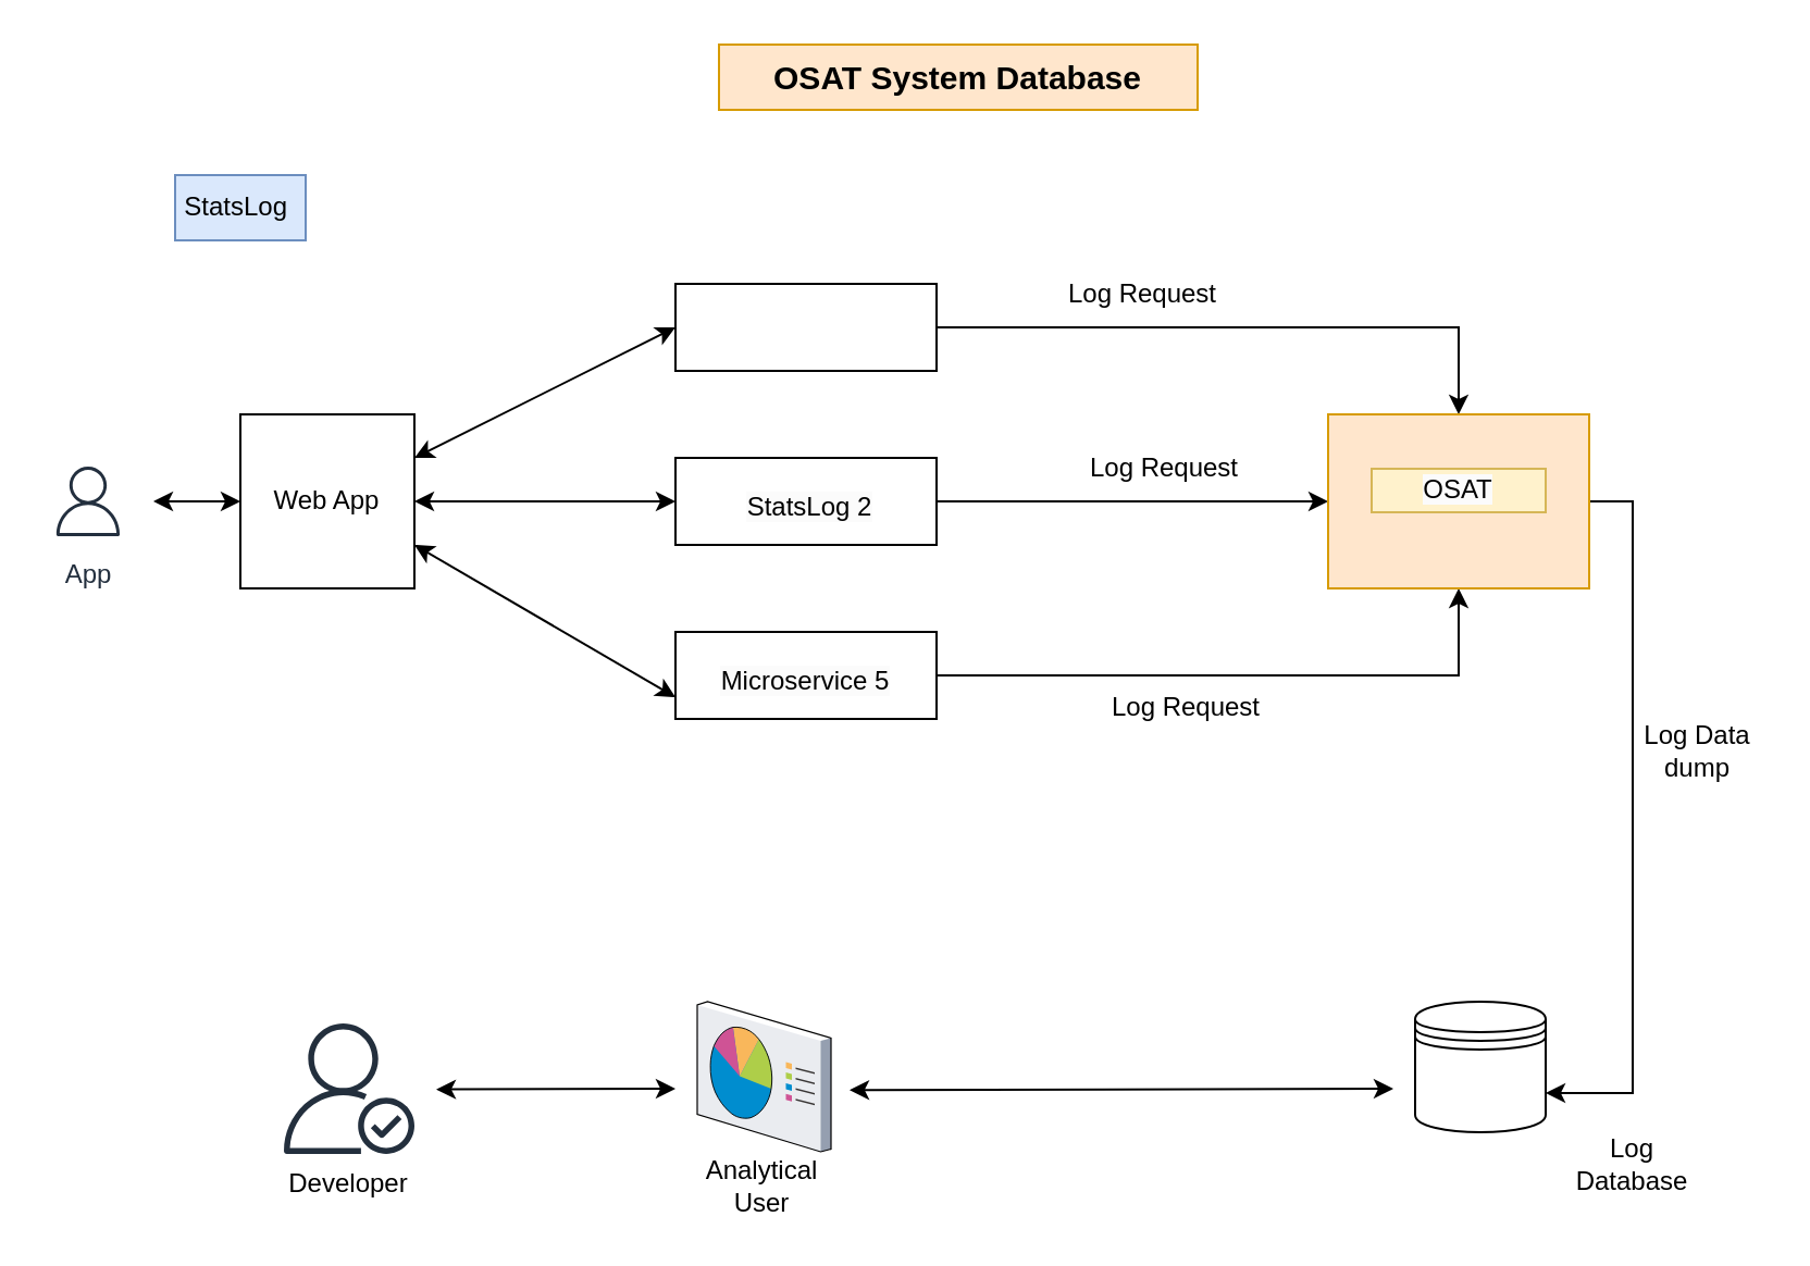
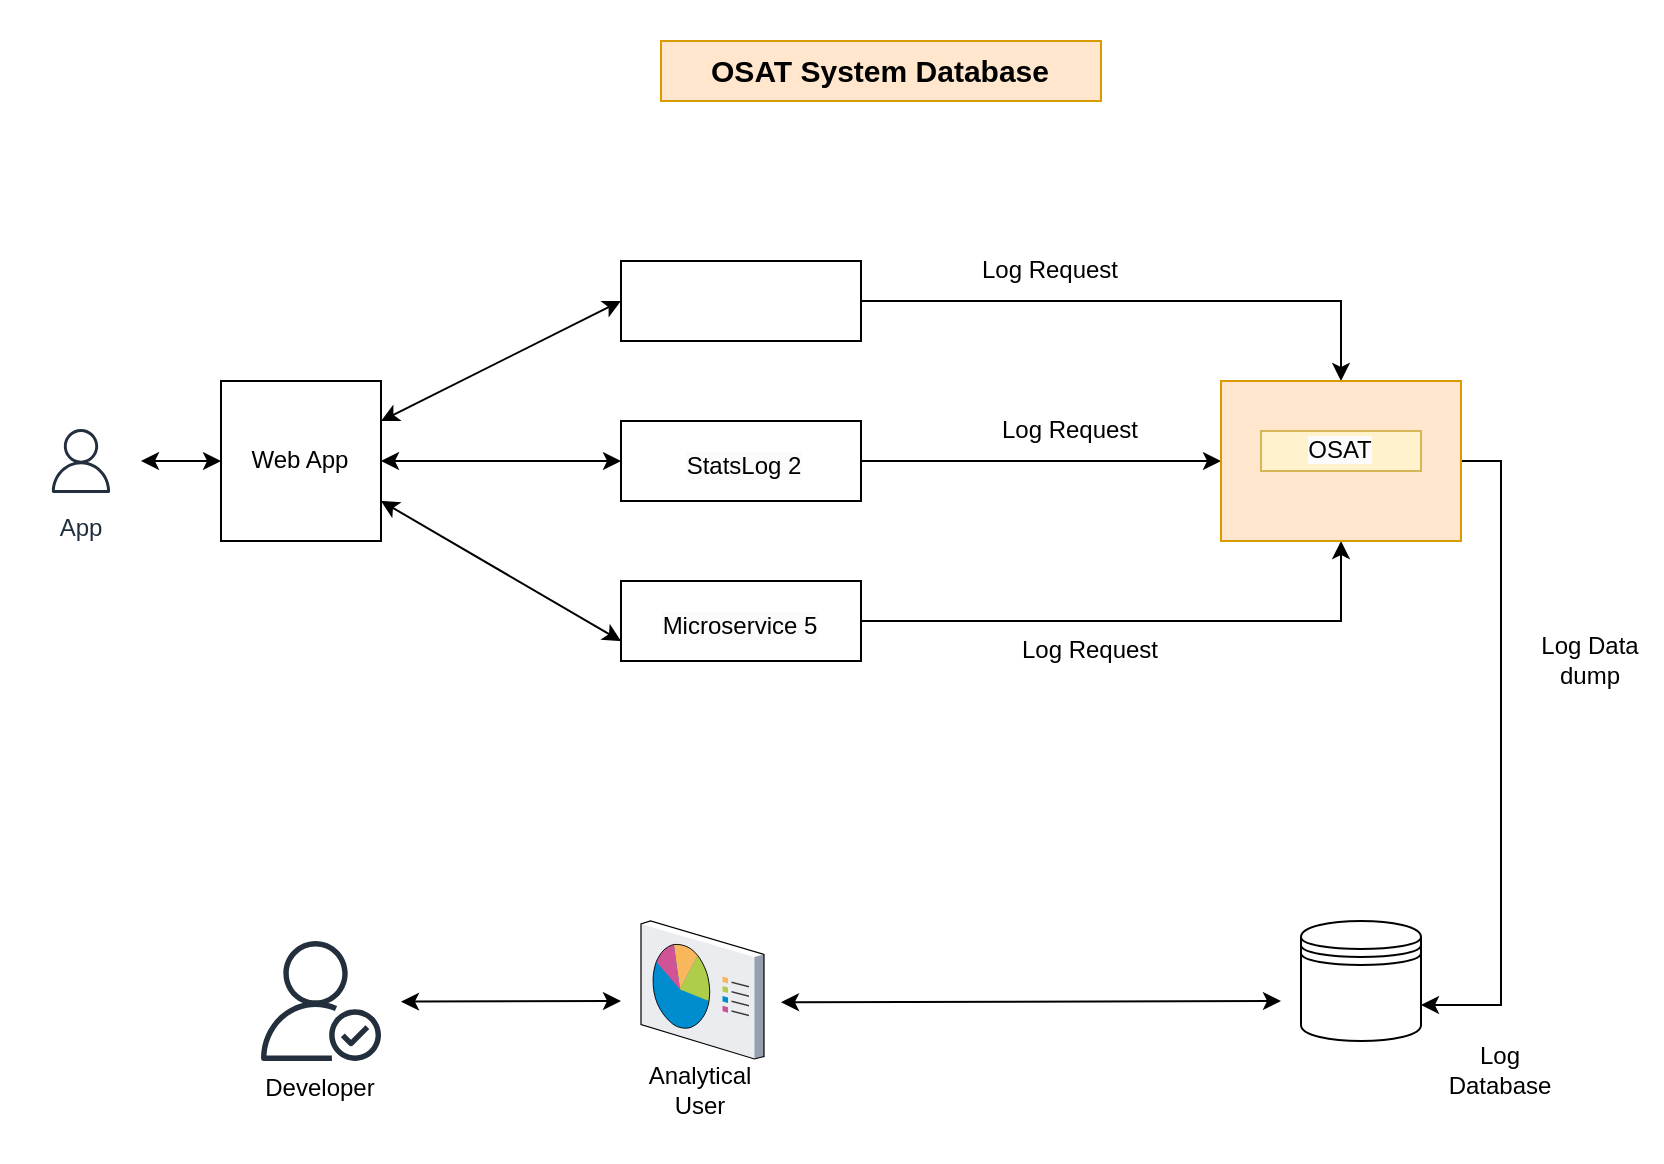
- <mxCell id="22" value="StatsLog&amp;nbsp;" style="text;html=1;align=center;verticalAlign=middle;whiteSpace=wrap;rounded=0;fillColor=#dae8fc;strokeColor=#6c8ebf;" parent="1" vertex="1"><mxGeometry x="80" y="80" width="60" height="30" as="geometry" /></mxCell>
- <mxCell id="21" value="Log Data dump" style="text;html=1;align=center;verticalAlign=middle;whiteSpace=wrap;rounded=0;" parent="1" vertex="1"><mxGeometry x="750" y="330" width="60" height="30" as="geometry" /></mxCell>
+ <mxCell id="21" value="Log Data dump" style="text;html=1;align=center;verticalAlign=middle;whiteSpace=wrap;rounded=0;" parent="1" vertex="1"><mxGeometry x="765" y="315" width="60" height="30" as="geometry" /></mxCell>
